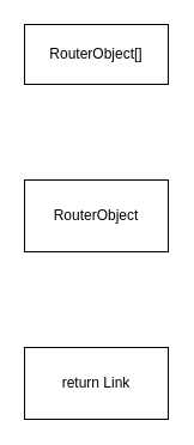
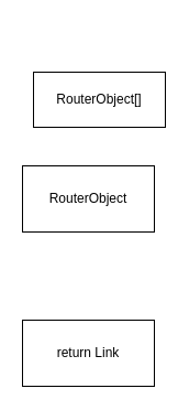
- <mxCell id="4" value="RouterObject[]" style="rounded=0;whiteSpace=wrap;html=1;" vertex="1" parent="1"><mxGeometry x="20" y="20" width="120" height="50" as="geometry" /></mxCell>
+ <mxCell id="4" value="RouterObject[]" style="rounded=0;whiteSpace=wrap;html=1;" vertex="1" parent="1"><mxGeometry x="30" y="65" width="120" height="50" as="geometry" /></mxCell>
